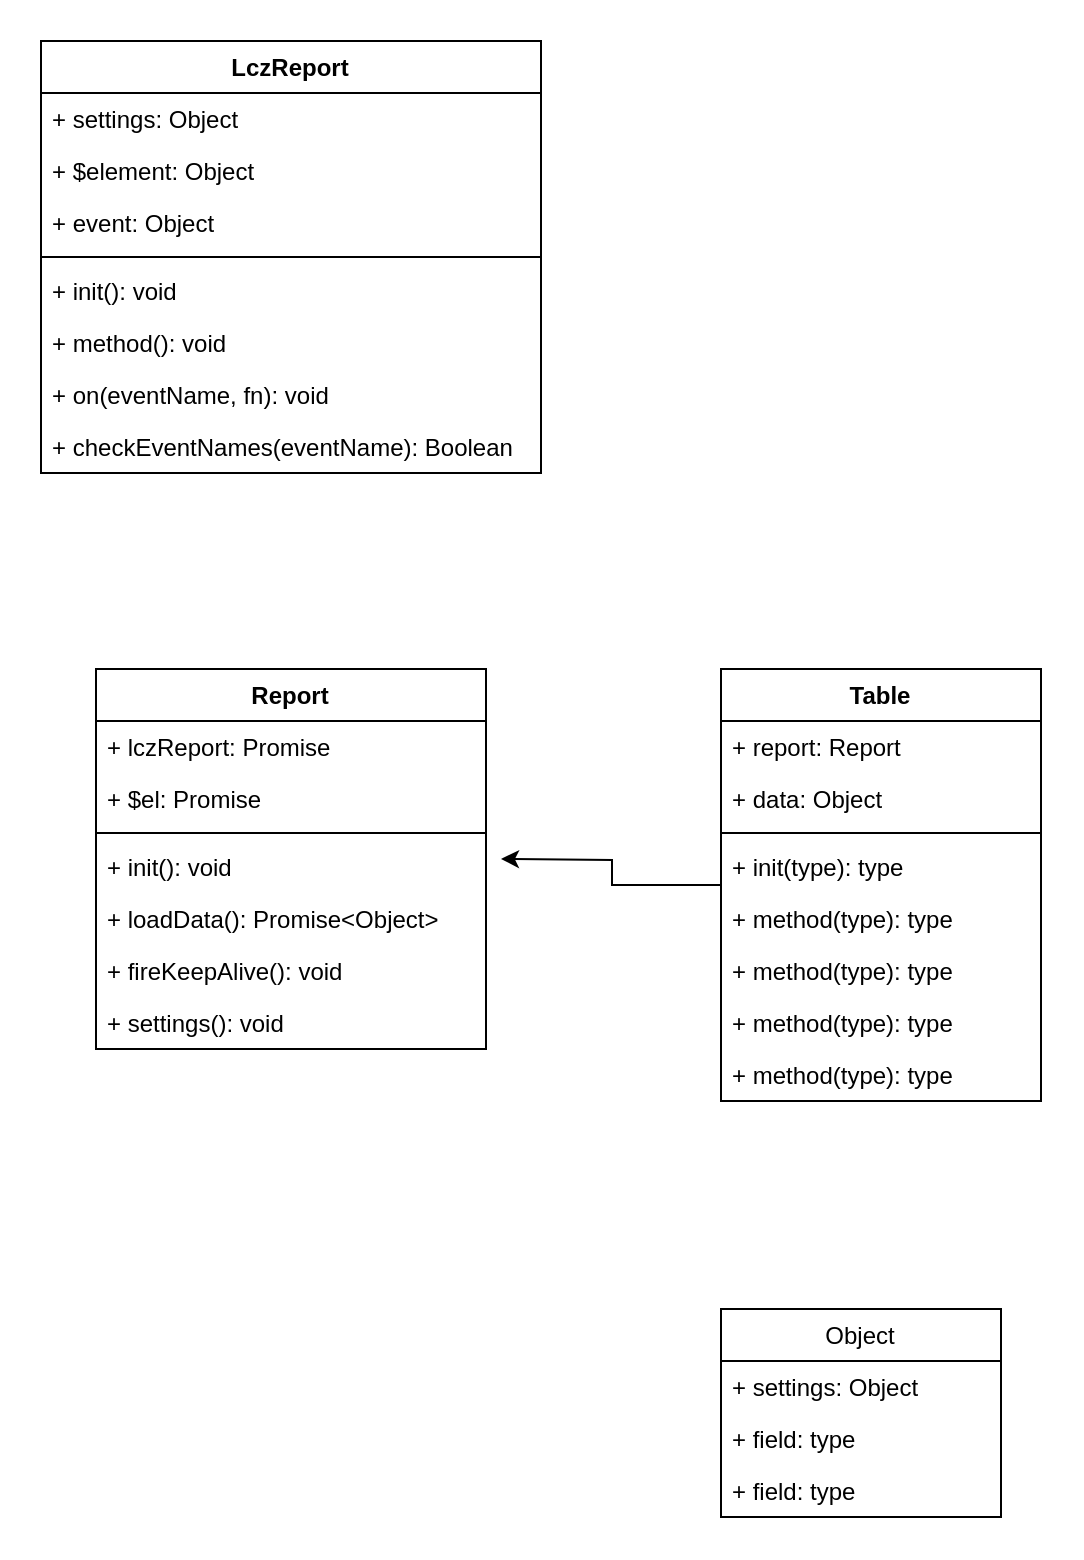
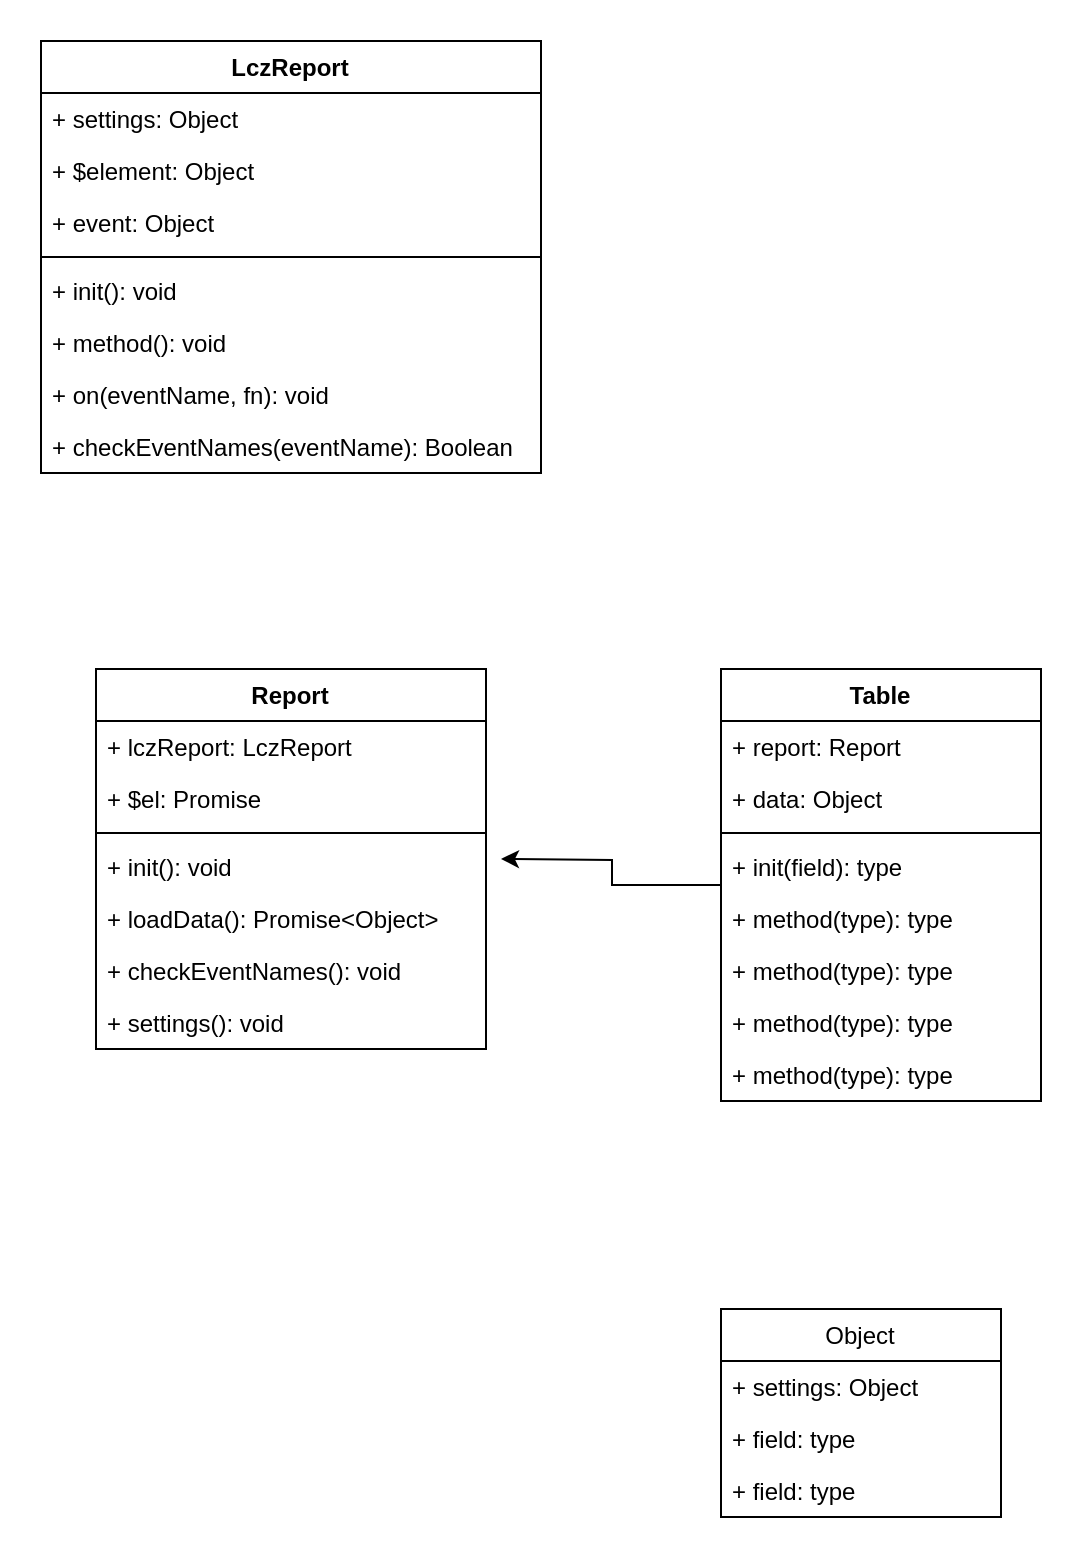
- <mxCell id="16" value="+ lczReport: Promise" style="text;strokeColor=none;fillColor=none;align=left;verticalAlign=top;spacingLeft=4;spacingRight=4;overflow=hidden;rotatable=0;points=[[0,0.5],[1,0.5]];portConstraint=eastwest;" vertex="1" parent="15"><mxGeometry y="26" width="195" height="26" as="geometry" /></mxCell>
+ <mxCell id="16" value="+ lczReport: LczReport" style="text;strokeColor=none;fillColor=none;align=left;verticalAlign=top;spacingLeft=4;spacingRight=4;overflow=hidden;rotatable=0;points=[[0,0.5],[1,0.5]];portConstraint=eastwest;" vertex="1" parent="15"><mxGeometry y="26" width="195" height="26" as="geometry" /></mxCell>
- <mxCell id="28" value="+ init(type): type" style="text;strokeColor=none;fillColor=none;align=left;verticalAlign=top;spacingLeft=4;spacingRight=4;overflow=hidden;rotatable=0;points=[[0,0.5],[1,0.5]];portConstraint=eastwest;" vertex="1" parent="24"><mxGeometry y="86" width="160" height="26" as="geometry" /></mxCell>
+ <mxCell id="28" value="+ init(field): type" style="text;strokeColor=none;fillColor=none;align=left;verticalAlign=top;spacingLeft=4;spacingRight=4;overflow=hidden;rotatable=0;points=[[0,0.5],[1,0.5]];portConstraint=eastwest;" vertex="1" parent="24"><mxGeometry y="86" width="160" height="26" as="geometry" /></mxCell>
- <mxCell id="21" value="+ fireKeepAlive(): void" style="text;strokeColor=none;fillColor=none;align=left;verticalAlign=top;spacingLeft=4;spacingRight=4;overflow=hidden;rotatable=0;points=[[0,0.5],[1,0.5]];portConstraint=eastwest;" vertex="1" parent="15"><mxGeometry y="138" width="195" height="26" as="geometry" /></mxCell>
+ <mxCell id="21" value="+ checkEventNames(): void" style="text;strokeColor=none;fillColor=none;align=left;verticalAlign=top;spacingLeft=4;spacingRight=4;overflow=hidden;rotatable=0;points=[[0,0.5],[1,0.5]];portConstraint=eastwest;" vertex="1" parent="15"><mxGeometry y="138" width="195" height="26" as="geometry" /></mxCell>
